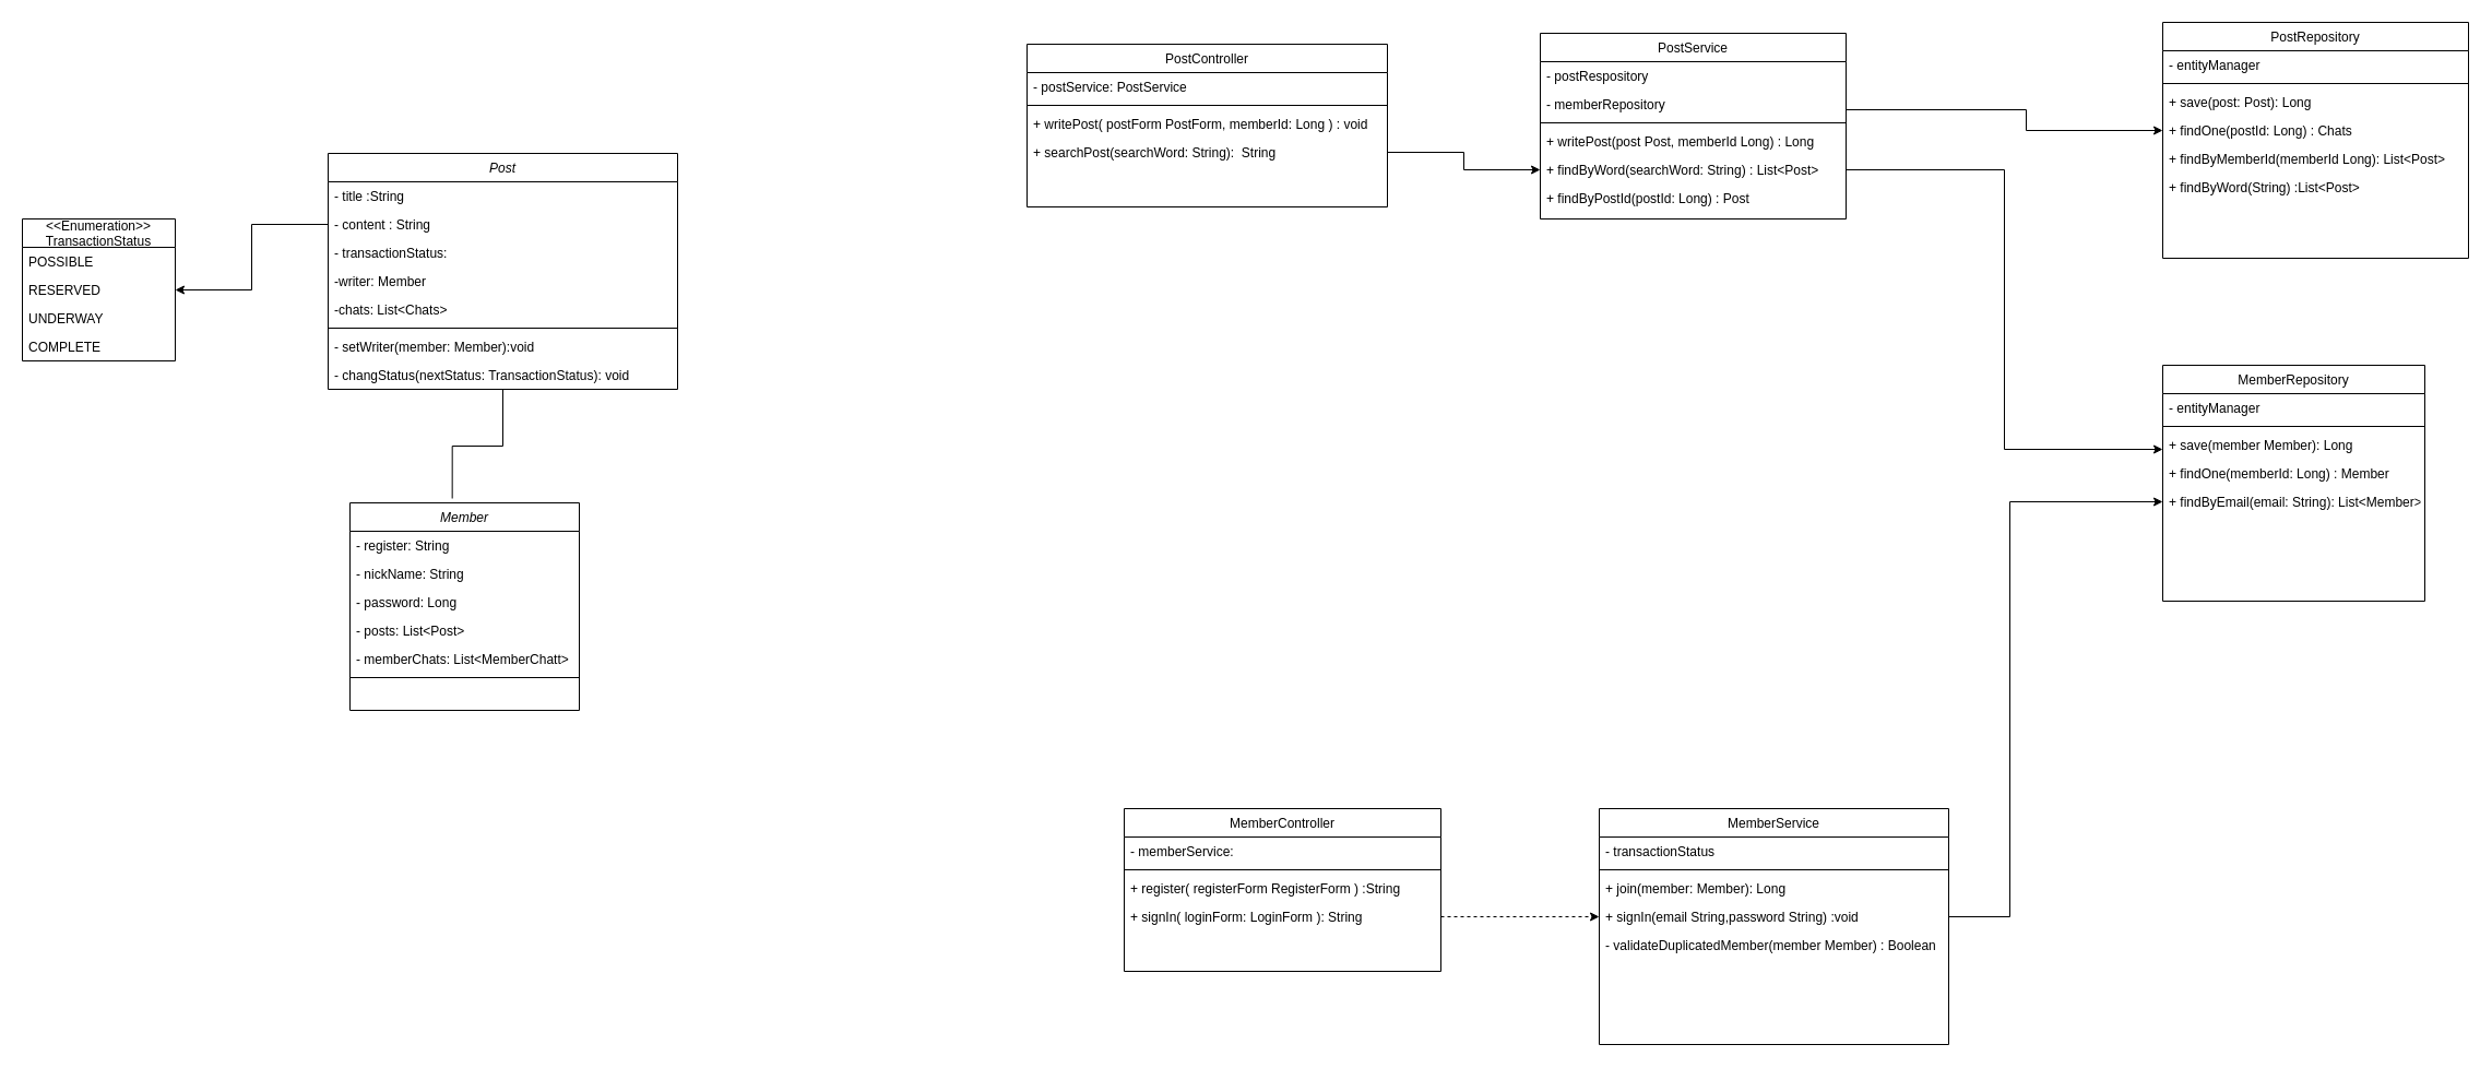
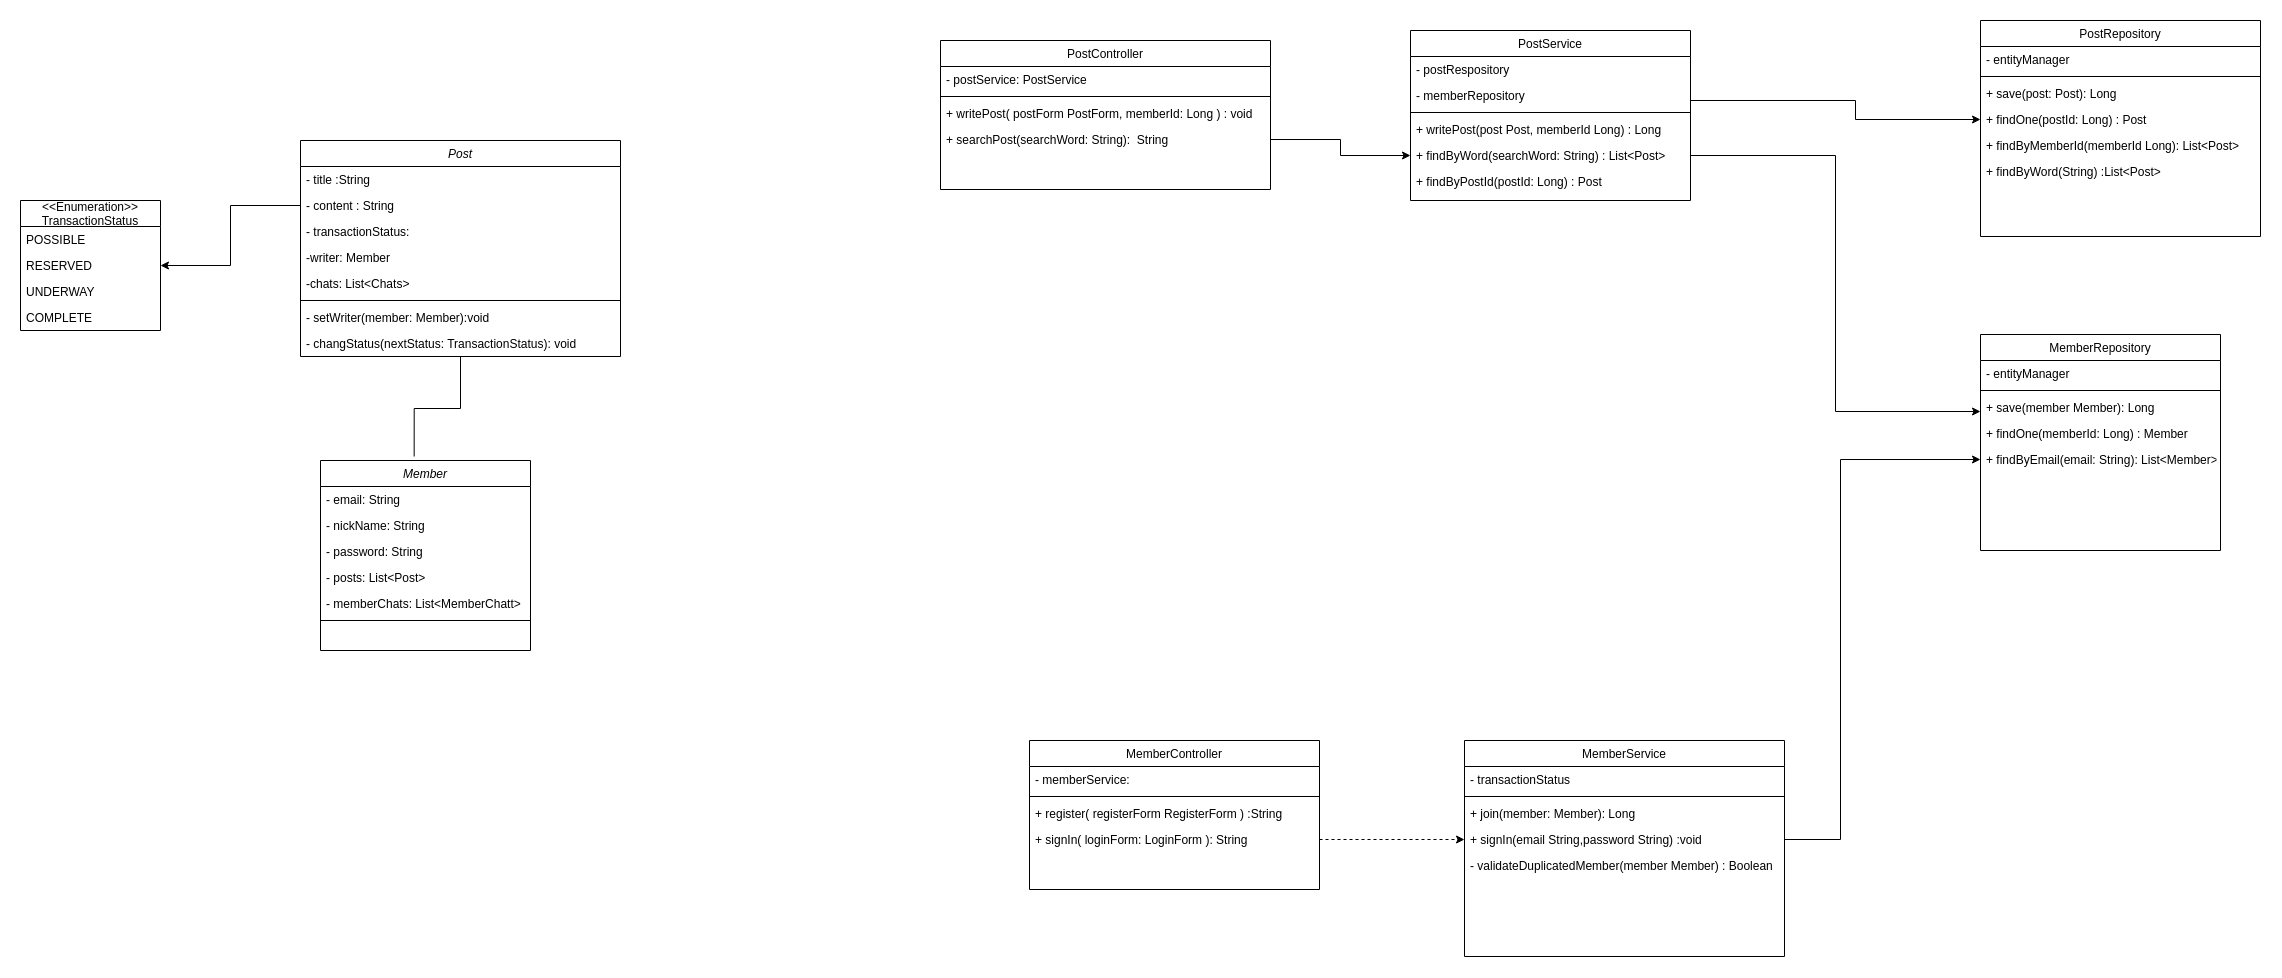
- <mxCell id="32" value="+ findOne(postId: Long) : Chats" style="text;align=left;verticalAlign=top;spacingLeft=4;spacingRight=4;overflow=hidden;rotatable=0;points=[[0,0.5],[1,0.5]];portConstraint=eastwest;" vertex="1" parent="28"><mxGeometry y="86" width="280" height="26" as="geometry" /></mxCell>
+ <mxCell id="32" value="+ findOne(postId: Long) : Post" style="text;align=left;verticalAlign=top;spacingLeft=4;spacingRight=4;overflow=hidden;rotatable=0;points=[[0,0.5],[1,0.5]];portConstraint=eastwest;" vertex="1" parent="28"><mxGeometry y="86" width="280" height="26" as="geometry" /></mxCell>
- <mxCell id="20" value="- register: String" style="text;align=left;verticalAlign=top;spacingLeft=4;spacingRight=4;overflow=hidden;rotatable=0;points=[[0,0.5],[1,0.5]];portConstraint=eastwest;" vertex="1" parent="19"><mxGeometry y="26" width="210" height="26" as="geometry" /></mxCell>
+ <mxCell id="20" value="- email: String" style="text;align=left;verticalAlign=top;spacingLeft=4;spacingRight=4;overflow=hidden;rotatable=0;points=[[0,0.5],[1,0.5]];portConstraint=eastwest;" vertex="1" parent="19"><mxGeometry y="26" width="210" height="26" as="geometry" /></mxCell>
- <mxCell id="22" value="- password: Long" style="text;align=left;verticalAlign=top;spacingLeft=4;spacingRight=4;overflow=hidden;rotatable=0;points=[[0,0.5],[1,0.5]];portConstraint=eastwest;rounded=0;shadow=0;html=0;" vertex="1" parent="19"><mxGeometry y="78" width="210" height="26" as="geometry" /></mxCell>
+ <mxCell id="22" value="- password: String" style="text;align=left;verticalAlign=top;spacingLeft=4;spacingRight=4;overflow=hidden;rotatable=0;points=[[0,0.5],[1,0.5]];portConstraint=eastwest;rounded=0;shadow=0;html=0;" vertex="1" parent="19"><mxGeometry y="78" width="210" height="26" as="geometry" /></mxCell>
